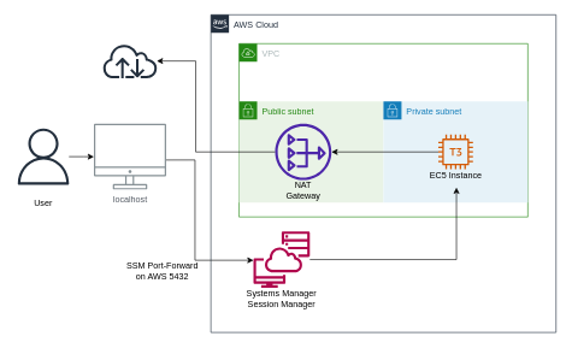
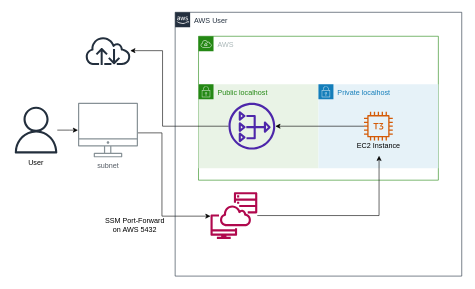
- <mxCell id="17" value="AWS Cloud" style="points=[[0,0],[0.25,0],[0.5,0],[0.75,0],[1,0],[1,0.25],[1,0.5],[1,0.75],[1,1],[0.75,1],[0.5,1],[0.25,1],[0,1],[0,0.75],[0,0.5],[0,0.25]];outlineConnect=0;gradientColor=none;html=1;whiteSpace=wrap;fontSize=12;fontStyle=0;container=1;pointerEvents=0;collapsible=0;recursiveResize=0;shape=mxgraph.aws4.group;grIcon=mxgraph.aws4.group_aws_cloud_alt;strokeColor=#232F3E;fillColor=none;verticalAlign=top;align=left;spacingLeft=30;fontColor=#232F3E;dashed=0;" vertex="1" parent="1"><mxGeometry x="291" width="478" height="440" as="geometry" y="20" /></mxCell>
+ <mxCell id="17" value="AWS User" style="points=[[0,0],[0.25,0],[0.5,0],[0.75,0],[1,0],[1,0.25],[1,0.5],[1,0.75],[1,1],[0.75,1],[0.5,1],[0.25,1],[0,1],[0,0.75],[0,0.5],[0,0.25]];outlineConnect=0;gradientColor=none;html=1;whiteSpace=wrap;fontSize=12;fontStyle=0;container=1;pointerEvents=0;collapsible=0;recursiveResize=0;shape=mxgraph.aws4.group;grIcon=mxgraph.aws4.group_aws_cloud_alt;strokeColor=#232F3E;fillColor=none;verticalAlign=top;align=left;spacingLeft=30;fontColor=#232F3E;dashed=0;" vertex="1" parent="1"><mxGeometry x="291" width="478" height="440" as="geometry" y="20" /></mxCell>
- <mxCell id="2" value="VPC" style="points=[[0,0],[0.25,0],[0.5,0],[0.75,0],[1,0],[1,0.25],[1,0.5],[1,0.75],[1,1],[0.75,1],[0.5,1],[0.25,1],[0,1],[0,0.75],[0,0.5],[0,0.25]];outlineConnect=0;gradientColor=none;html=1;whiteSpace=wrap;fontSize=12;fontStyle=0;container=1;pointerEvents=0;collapsible=0;recursiveResize=0;shape=mxgraph.aws4.group;grIcon=mxgraph.aws4.group_vpc;strokeColor=#248814;fillColor=none;verticalAlign=top;align=left;spacingLeft=30;fontColor=#AAB7B8;dashed=0;" vertex="1" parent="1"><mxGeometry x="330" y="60" width="400" height="240" as="geometry" /></mxCell>
+ <mxCell id="2" value="AWS" style="points=[[0,0],[0.25,0],[0.5,0],[0.75,0],[1,0],[1,0.25],[1,0.5],[1,0.75],[1,1],[0.75,1],[0.5,1],[0.25,1],[0,1],[0,0.75],[0,0.5],[0,0.25]];outlineConnect=0;gradientColor=none;html=1;whiteSpace=wrap;fontSize=12;fontStyle=0;container=1;pointerEvents=0;collapsible=0;recursiveResize=0;shape=mxgraph.aws4.group;grIcon=mxgraph.aws4.group_vpc;strokeColor=#248814;fillColor=none;verticalAlign=top;align=left;spacingLeft=30;fontColor=#AAB7B8;dashed=0;" vertex="1" parent="1"><mxGeometry x="330" y="60" width="400" height="240" as="geometry" /></mxCell>
- <mxCell id="3" value="Public subnet" style="points=[[0,0],[0.25,0],[0.5,0],[0.75,0],[1,0],[1,0.25],[1,0.5],[1,0.75],[1,1],[0.75,1],[0.5,1],[0.25,1],[0,1],[0,0.75],[0,0.5],[0,0.25]];outlineConnect=0;gradientColor=none;html=1;whiteSpace=wrap;fontSize=12;fontStyle=0;container=1;pointerEvents=0;collapsible=0;recursiveResize=0;shape=mxgraph.aws4.group;grIcon=mxgraph.aws4.group_security_group;grStroke=0;strokeColor=#248814;fillColor=#E9F3E6;verticalAlign=top;align=left;spacingLeft=30;fontColor=#248814;dashed=0;" vertex="1" parent="2"><mxGeometry y="80" width="200" height="140" as="geometry" /></mxCell>
+ <mxCell id="3" value="Public localhost" style="points=[[0,0],[0.25,0],[0.5,0],[0.75,0],[1,0],[1,0.25],[1,0.5],[1,0.75],[1,1],[0.75,1],[0.5,1],[0.25,1],[0,1],[0,0.75],[0,0.5],[0,0.25]];outlineConnect=0;gradientColor=none;html=1;whiteSpace=wrap;fontSize=12;fontStyle=0;container=1;pointerEvents=0;collapsible=0;recursiveResize=0;shape=mxgraph.aws4.group;grIcon=mxgraph.aws4.group_security_group;grStroke=0;strokeColor=#248814;fillColor=#E9F3E6;verticalAlign=top;align=left;spacingLeft=30;fontColor=#248814;dashed=0;" vertex="1" parent="2"><mxGeometry y="80" width="200" height="140" as="geometry" /></mxCell>
- <mxCell id="6" value="Private subnet" style="points=[[0,0],[0.25,0],[0.5,0],[0.75,0],[1,0],[1,0.25],[1,0.5],[1,0.75],[1,1],[0.75,1],[0.5,1],[0.25,1],[0,1],[0,0.75],[0,0.5],[0,0.25]];outlineConnect=0;gradientColor=none;html=1;whiteSpace=wrap;fontSize=12;fontStyle=0;container=1;pointerEvents=0;collapsible=0;recursiveResize=0;shape=mxgraph.aws4.group;grIcon=mxgraph.aws4.group_security_group;grStroke=0;strokeColor=#147EBA;fillColor=#E6F2F8;verticalAlign=top;align=left;spacingLeft=30;fontColor=#147EBA;dashed=0;" vertex="1" parent="1"><mxGeometry x="530" y="140" width="200" height="140" as="geometry" /></mxCell>
+ <mxCell id="6" value="Private localhost" style="points=[[0,0],[0.25,0],[0.5,0],[0.75,0],[1,0],[1,0.25],[1,0.5],[1,0.75],[1,1],[0.75,1],[0.5,1],[0.25,1],[0,1],[0,0.75],[0,0.5],[0,0.25]];outlineConnect=0;gradientColor=none;html=1;whiteSpace=wrap;fontSize=12;fontStyle=0;container=1;pointerEvents=0;collapsible=0;recursiveResize=0;shape=mxgraph.aws4.group;grIcon=mxgraph.aws4.group_security_group;grStroke=0;strokeColor=#147EBA;fillColor=#E6F2F8;verticalAlign=top;align=left;spacingLeft=30;fontColor=#147EBA;dashed=0;" vertex="1" parent="1"><mxGeometry x="530" y="140" width="200" height="140" as="geometry" /></mxCell>
- <mxCell id="8" value="EC5 Instance" style="text;html=1;align=center;verticalAlign=middle;resizable=0;points=[];autosize=1;strokeColor=none;fillColor=none;" vertex="1" parent="6"><mxGeometry x="50" y="88" width="100" height="30" as="geometry" /></mxCell>
+ <mxCell id="8" value="EC2 Instance" style="text;html=1;align=center;verticalAlign=middle;resizable=0;points=[];autosize=1;strokeColor=none;fillColor=none;" vertex="1" parent="6"><mxGeometry x="50" y="88" width="100" height="30" as="geometry" /></mxCell>
- <mxCell id="5" value="NAT Gateway" style="text;html=1;strokeColor=none;fillColor=none;align=center;verticalAlign=middle;whiteSpace=wrap;rounded=0;" vertex="1" parent="3"><mxGeometry x="59" y="109" width="60" height="30" as="geometry" /></mxCell>
- <mxCell id="16" value="localhost" style="sketch=0;outlineConnect=0;gradientColor=none;fontColor=#545B64;strokeColor=none;fillColor=#879196;dashed=0;verticalLabelPosition=bottom;verticalAlign=top;align=center;html=1;fontSize=12;fontStyle=0;aspect=fixed;shape=mxgraph.aws4.illustration_desktop;pointerEvents=1" vertex="1" parent="1"><mxGeometry x="129" y="171" width="100" height="91" as="geometry" /></mxCell>
+ <mxCell id="16" value="subnet" style="sketch=0;outlineConnect=0;gradientColor=none;fontColor=#545B64;strokeColor=none;fillColor=#879196;dashed=0;verticalLabelPosition=bottom;verticalAlign=top;align=center;html=1;fontSize=12;fontStyle=0;aspect=fixed;shape=mxgraph.aws4.illustration_desktop;pointerEvents=1" vertex="1" parent="1"><mxGeometry x="129" y="171" width="100" height="91" as="geometry" /></mxCell>
- <mxCell id="22" value="User" style="text;html=1;strokeColor=none;fillColor=none;align=center;verticalAlign=middle;whiteSpace=wrap;rounded=0;" vertex="1" parent="1"><mxGeometry x="29" y="265.5" width="60" height="30" as="geometry" /></mxCell>
+ <mxCell id="22" value="User" style="text;html=1;strokeColor=none;fillColor=none;align=center;verticalAlign=middle;whiteSpace=wrap;rounded=0;" vertex="1" parent="1"><mxGeometry x="29" y="255.5" width="60" height="30" as="geometry" /></mxCell>
- <mxCell id="20" value="Systems Manager Session Manager" style="text;html=1;strokeColor=none;fillColor=none;align=center;verticalAlign=middle;whiteSpace=wrap;rounded=0;" vertex="1" parent="18"><mxGeometry y="78" width="120" height="30" as="geometry" /></mxCell>
